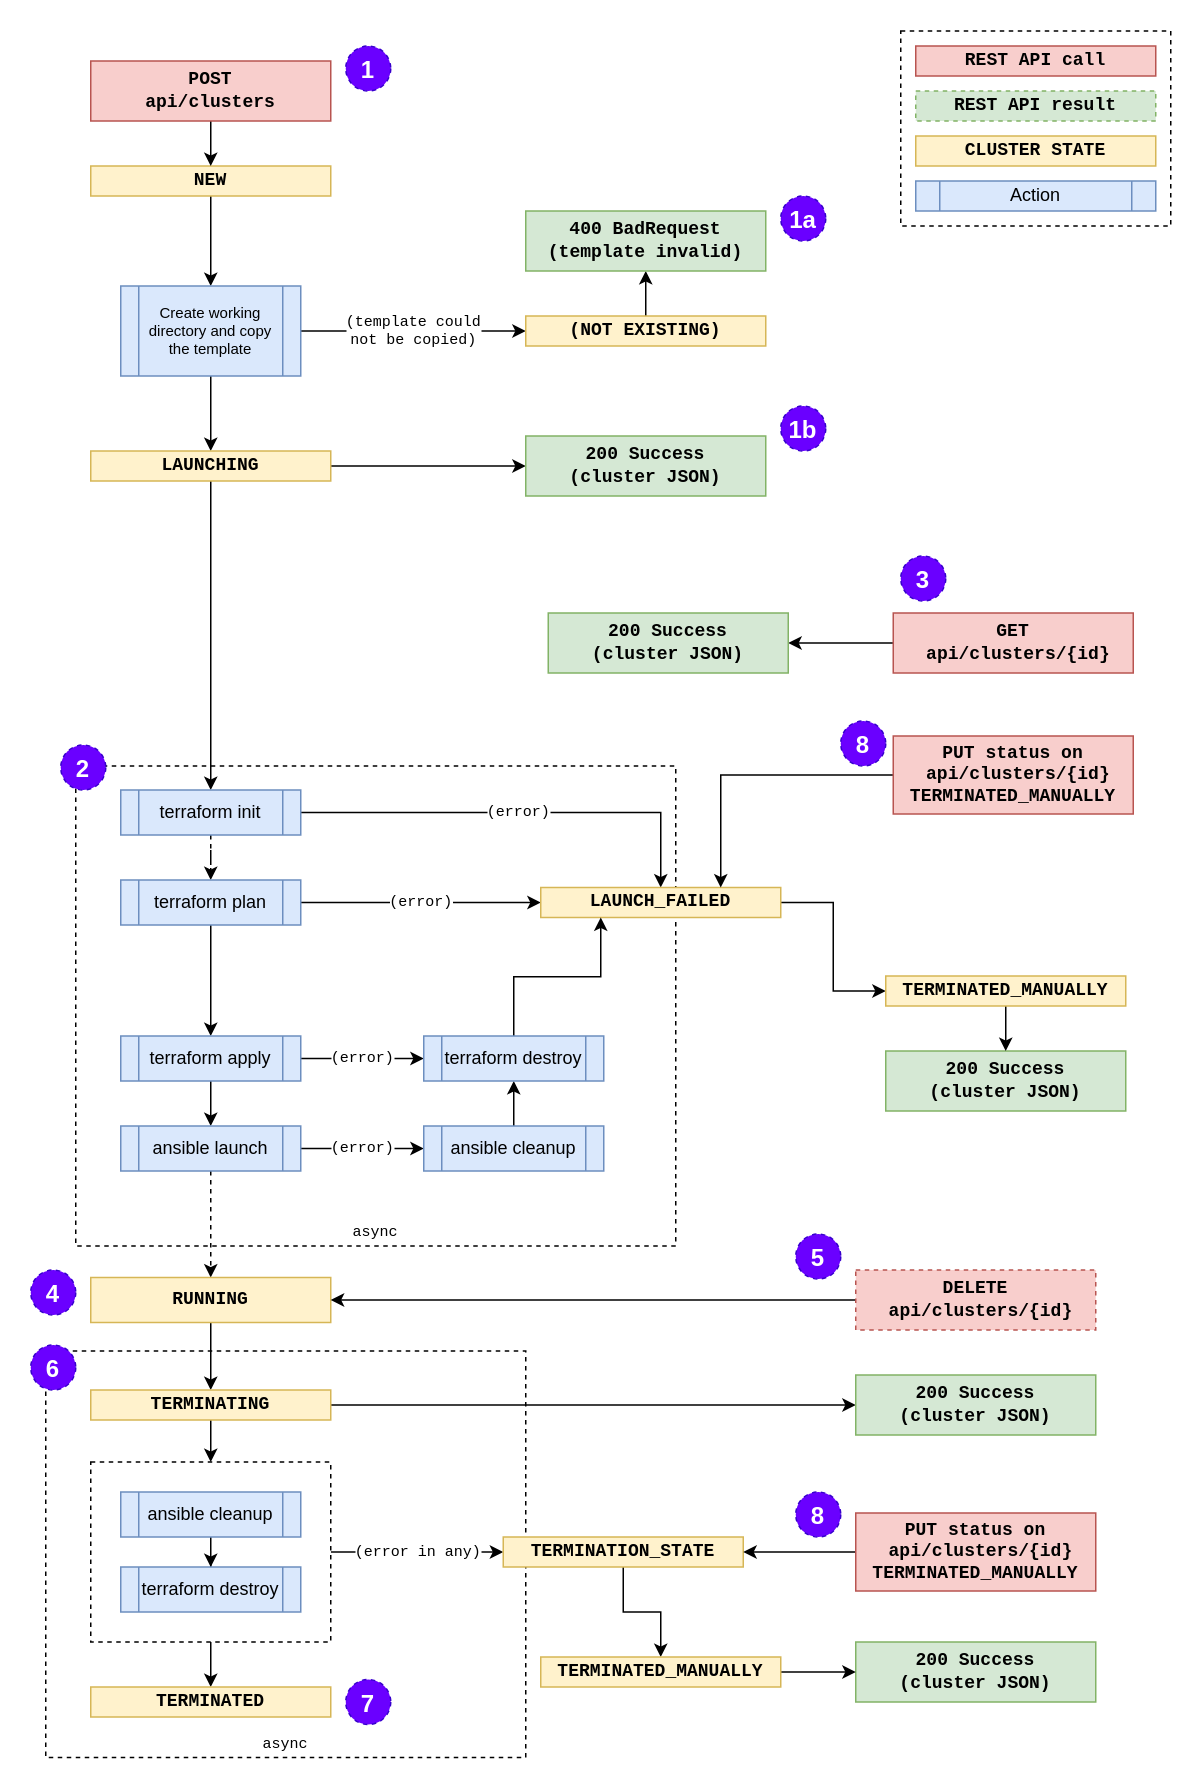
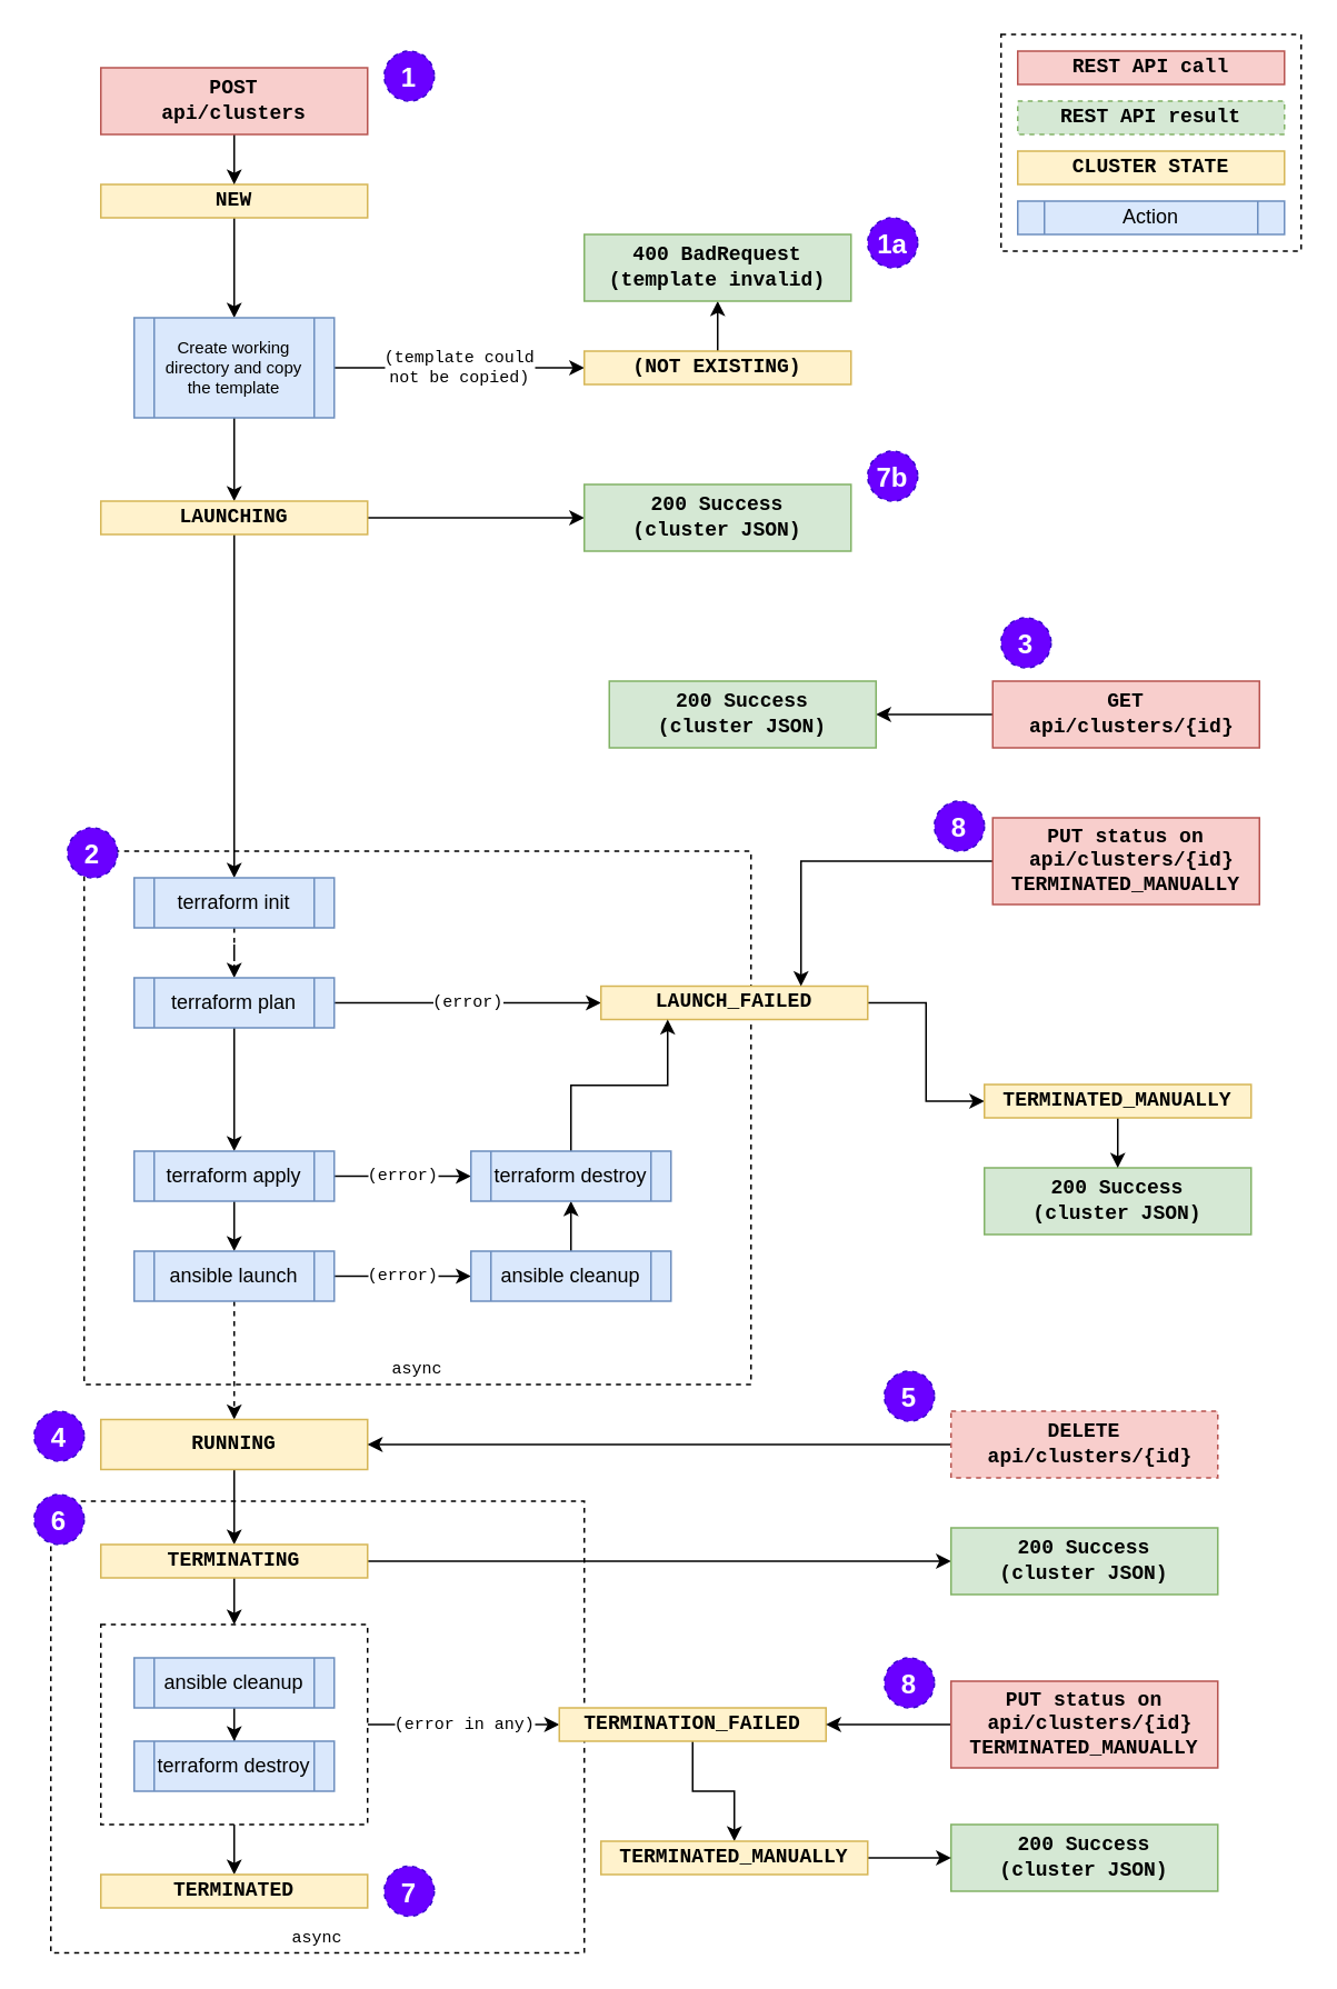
- <mxCell id="74" value="1b" style="ellipse;whiteSpace=wrap;html=1;dashed=1;fontFamily=Helvetica;fontSize=16;fillColor=#6a00ff;fontColor=#ffffff;strokeColor=#3700CC;fontStyle=1;verticalAlign=top;" vertex="1" parent="1"><mxGeometry x="520" y="270" width="30" height="30" as="geometry" /></mxCell>
+ <mxCell id="74" value="7b" style="ellipse;whiteSpace=wrap;html=1;dashed=1;fontFamily=Helvetica;fontSize=16;fillColor=#6a00ff;fontColor=#ffffff;strokeColor=#3700CC;fontStyle=1;verticalAlign=top;" vertex="1" parent="1"><mxGeometry x="520" y="270" width="30" height="30" as="geometry" /></mxCell>
- <mxCell id="27" value="(error)" style="edgeStyle=orthogonalEdgeStyle;rounded=0;orthogonalLoop=1;jettySize=auto;html=1;entryX=0.5;entryY=0;entryDx=0;entryDy=0;fontFamily=Courier New;fontSize=10;" edge="1" parent="1" source="28" target="36"><mxGeometry relative="1" as="geometry" /></mxCell>
- <mxCell id="61" value="TERMINATION_STATE" style="rounded=0;whiteSpace=wrap;html=1;fillColor=#fff2cc;strokeColor=#d6b656;fontFamily=Courier New;fontStyle=1" vertex="1" parent="1"><mxGeometry x="335" y="1024" width="160" height="20" as="geometry" /></mxCell>
+ <mxCell id="61" value="TERMINATION_FAILED" style="rounded=0;whiteSpace=wrap;html=1;fillColor=#fff2cc;strokeColor=#d6b656;fontFamily=Courier New;fontStyle=1" vertex="1" parent="1"><mxGeometry x="335" y="1024" width="160" height="20" as="geometry" /></mxCell>
